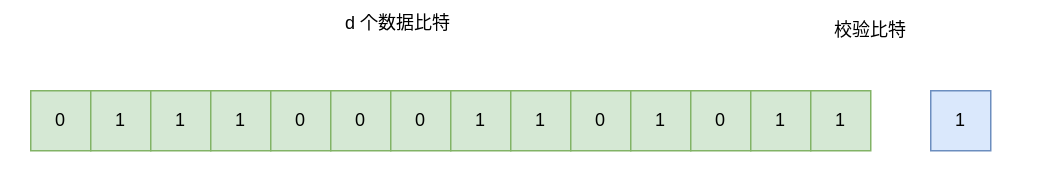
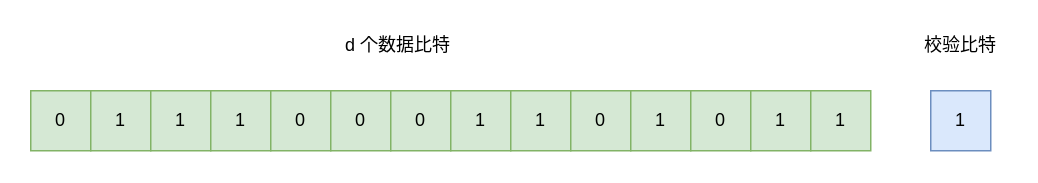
- <mxCell id="17" value="d 个数据比特" style="text;html=1;strokeColor=none;fillColor=none;align=center;verticalAlign=middle;whiteSpace=wrap;rounded=0;" vertex="1" parent="1"><mxGeometry x="210" y="5" width="110" height="20" as="geometry" /></mxCell>
+ <mxCell id="17" value="d 个数据比特" style="text;html=1;strokeColor=none;fillColor=none;align=center;verticalAlign=middle;whiteSpace=wrap;rounded=0;" vertex="1" parent="1"><mxGeometry x="210" y="20" width="110" height="20" as="geometry" /></mxCell>
- <mxCell id="18" value="校验比特" style="text;html=1;strokeColor=none;fillColor=none;align=center;verticalAlign=middle;whiteSpace=wrap;rounded=0;" vertex="1" parent="1"><mxGeometry x="550" y="10" width="60" height="20" as="geometry" /></mxCell>
+ <mxCell id="18" value="校验比特" style="text;html=1;strokeColor=none;fillColor=none;align=center;verticalAlign=middle;whiteSpace=wrap;rounded=0;" vertex="1" parent="1"><mxGeometry x="610" y="20" width="60" height="20" as="geometry" /></mxCell>
